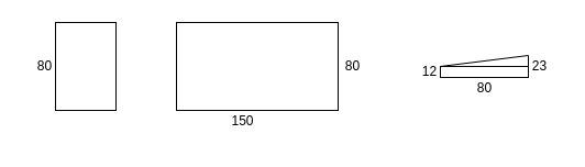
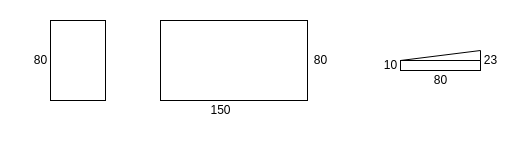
- <mxCell id="2" value="12" style="text;html=1;align=center;verticalAlign=middle;resizable=0;points=[];autosize=1;strokeColor=none;fillColor=none;" vertex="1" parent="1"><mxGeometry x="370" y="50" width="40" height="30" as="geometry" /></mxCell>
+ <mxCell id="2" value="10" style="text;html=1;align=center;verticalAlign=middle;resizable=0;points=[];autosize=1;strokeColor=none;fillColor=none;" vertex="1" parent="1"><mxGeometry x="370" y="50" width="40" height="30" as="geometry" /></mxCell>
